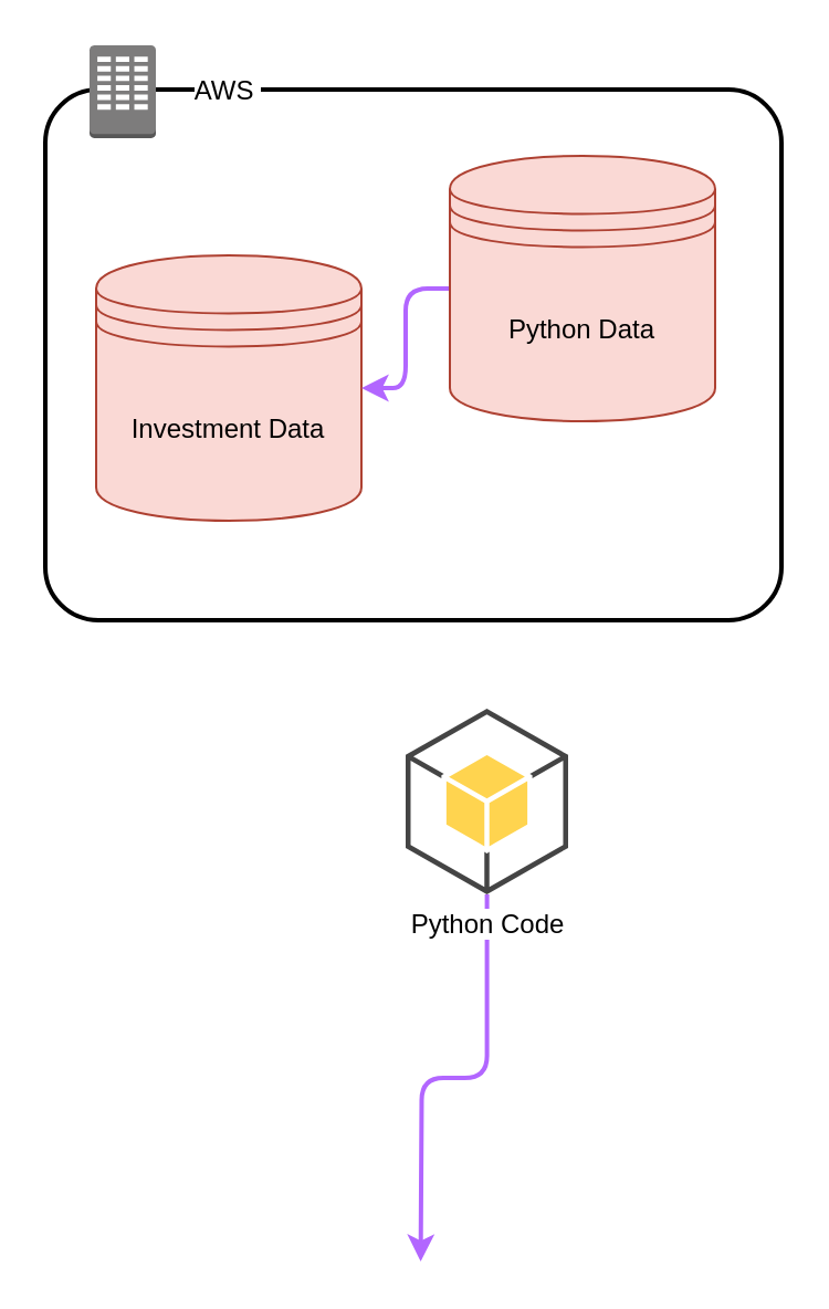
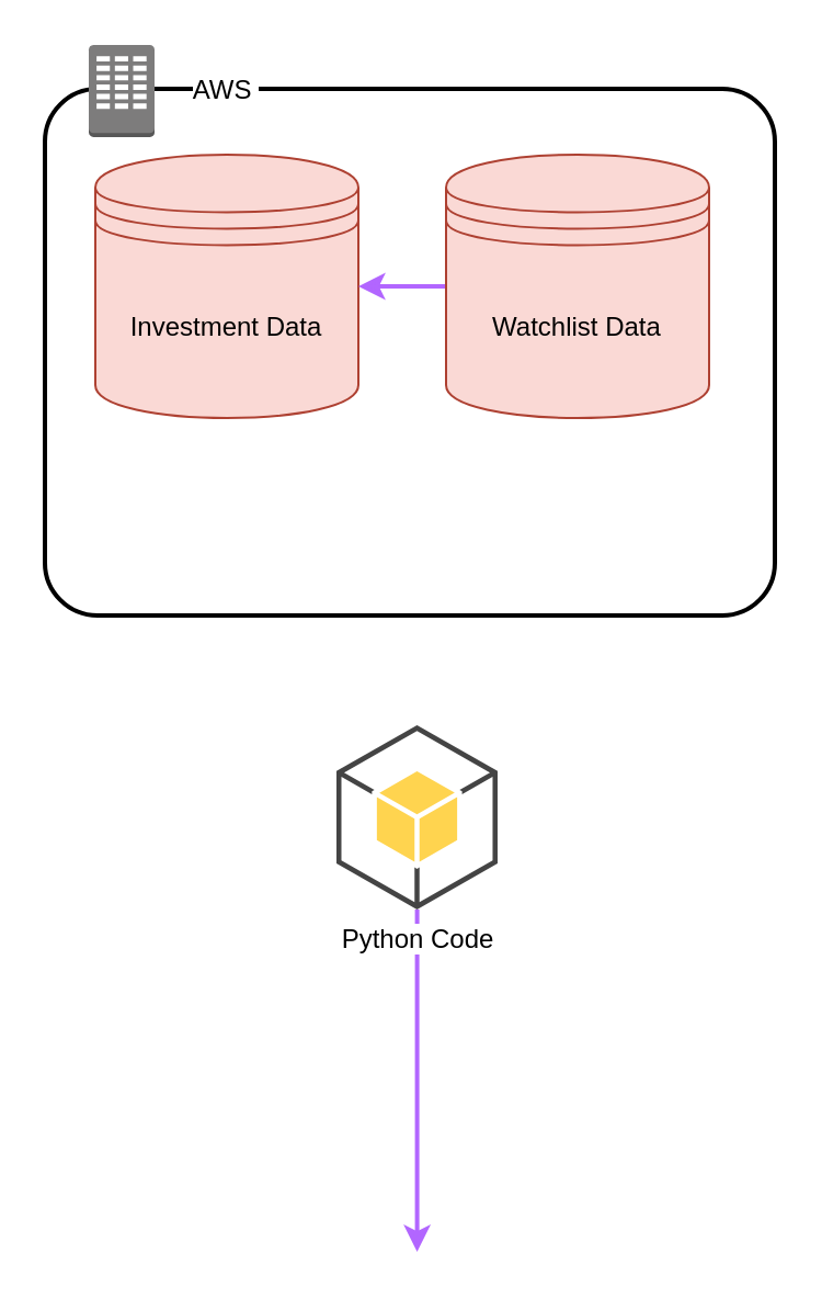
- <mxCell id="4" value="&lt;font color=&quot;#000000&quot;&gt;Python Data&lt;/font&gt;" style="shape=datastore;whiteSpace=wrap;html=1;fillColor=#fad9d5;strokeColor=#ae4132;" vertex="1" parent="1"><mxGeometry x="203" y="70" width="120" height="120" as="geometry" /></mxCell>
+ <mxCell id="4" value="&lt;font color=&quot;#000000&quot;&gt;Watchlist Data&lt;/font&gt;" style="shape=datastore;whiteSpace=wrap;html=1;fillColor=#fad9d5;strokeColor=#ae4132;" vertex="1" parent="1"><mxGeometry x="203" y="70" width="120" height="120" as="geometry" /></mxCell>
- <mxCell id="2" value="&lt;font color=&quot;#000000&quot;&gt;Investment Data&lt;/font&gt;" style="shape=datastore;whiteSpace=wrap;html=1;fillColor=#fad9d5;strokeColor=#ae4132;" vertex="1" parent="1"><mxGeometry x="43" y="115" width="120" height="120" as="geometry" /></mxCell>
+ <mxCell id="2" value="&lt;font color=&quot;#000000&quot;&gt;Investment Data&lt;/font&gt;" style="shape=datastore;whiteSpace=wrap;html=1;fillColor=#fad9d5;strokeColor=#ae4132;" vertex="1" parent="1"><mxGeometry x="43" y="70" width="120" height="120" as="geometry" /></mxCell>
- <mxCell id="6" value="&lt;span style=&quot;background-color: rgb(255, 255, 255);&quot;&gt;Python Code&lt;/span&gt;" style="outlineConnect=0;dashed=0;verticalLabelPosition=bottom;verticalAlign=top;align=center;html=1;shape=mxgraph.aws3.android;fillColor=#FFD44F;gradientColor=none;fontColor=#000000;" vertex="1" parent="1"><mxGeometry x="183" y="320" width="73.5" height="84" as="geometry" /></mxCell>
+ <mxCell id="6" value="&lt;span style=&quot;background-color: rgb(255, 255, 255);&quot;&gt;Python Code&lt;/span&gt;" style="outlineConnect=0;dashed=0;verticalLabelPosition=bottom;verticalAlign=top;align=center;html=1;shape=mxgraph.aws3.android;fillColor=#FFD44F;gradientColor=none;fontColor=#000000;" vertex="1" parent="1"><mxGeometry x="153" y="330" width="73.5" height="84" as="geometry" /></mxCell>
